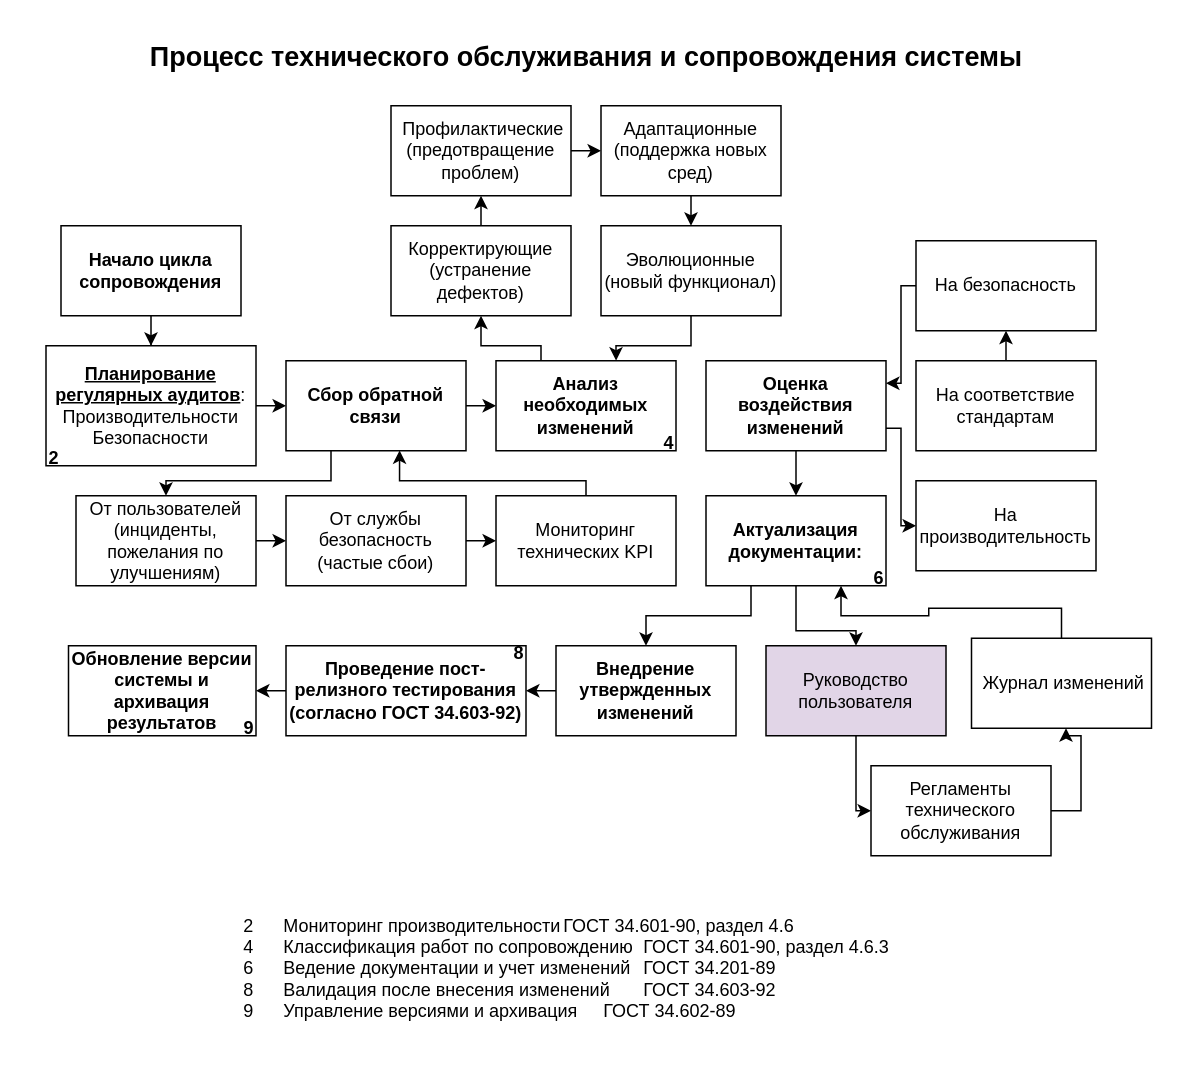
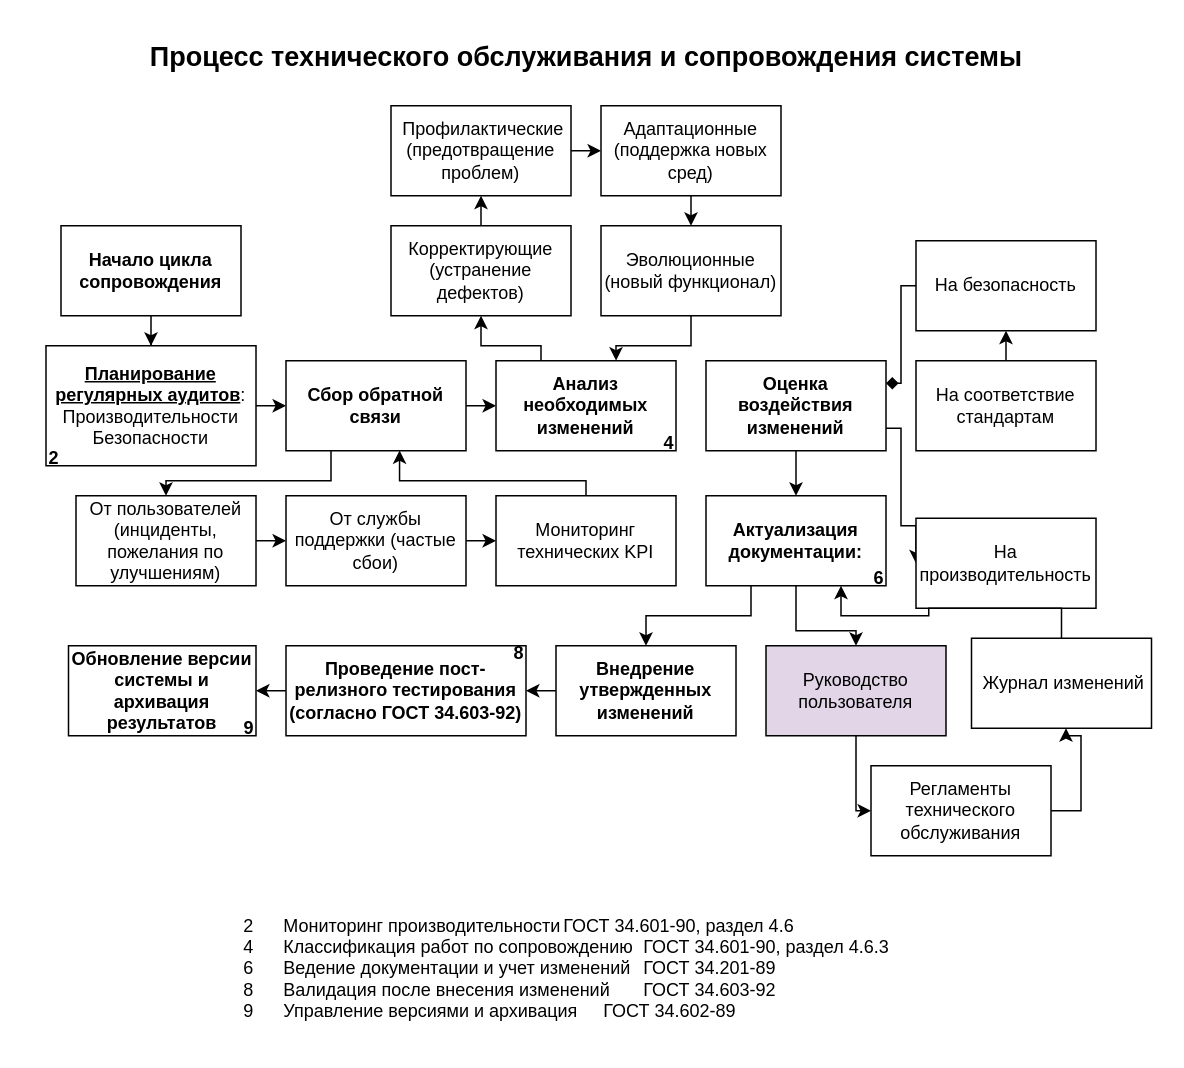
- <mxCell id="31" style="edgeStyle=orthogonalEdgeStyle;rounded=0;orthogonalLoop=1;jettySize=auto;html=1;exitX=0;exitY=0.5;exitDx=0;exitDy=0;entryX=1;entryY=0.25;entryDx=0;entryDy=0;" edge="1" parent="1" source="32" target="27"><mxGeometry relative="1" as="geometry"><Array as="points"><mxPoint x="600" y="190" /><mxPoint x="600" y="255" /></Array></mxGeometry></mxCell>
+ <mxCell id="31" style="edgeStyle=orthogonalEdgeStyle;rounded=0;orthogonalLoop=1;jettySize=auto;html=1;exitX=0;exitY=0.5;exitDx=0;exitDy=0;entryX=1;entryY=0.25;entryDx=0;entryDy=0;endArrow=diamond;" edge="1" parent="1" source="32" target="27"><mxGeometry relative="1" as="geometry"><Array as="points"><mxPoint x="600" y="190" /><mxPoint x="600" y="255" /></Array></mxGeometry></mxCell>
- <mxCell id="28" value="На производительность" style="whiteSpace=wrap;html=1;" vertex="1" parent="1"><mxGeometry x="610" y="320" width="120" height="60" as="geometry" /></mxCell>
+ <mxCell id="28" value="На производительность" style="whiteSpace=wrap;html=1;" vertex="1" parent="1"><mxGeometry x="610" y="345" width="120" height="60" as="geometry" /></mxCell>
- <mxCell id="12" value="От службы безопасность (частые сбои)" style="whiteSpace=wrap;html=1;" vertex="1" parent="1"><mxGeometry x="190" y="330" width="120" height="60" as="geometry" /></mxCell>
+ <mxCell id="12" value="От службы поддержки (частые сбои)" style="whiteSpace=wrap;html=1;" vertex="1" parent="1"><mxGeometry x="190" y="330" width="120" height="60" as="geometry" /></mxCell>
